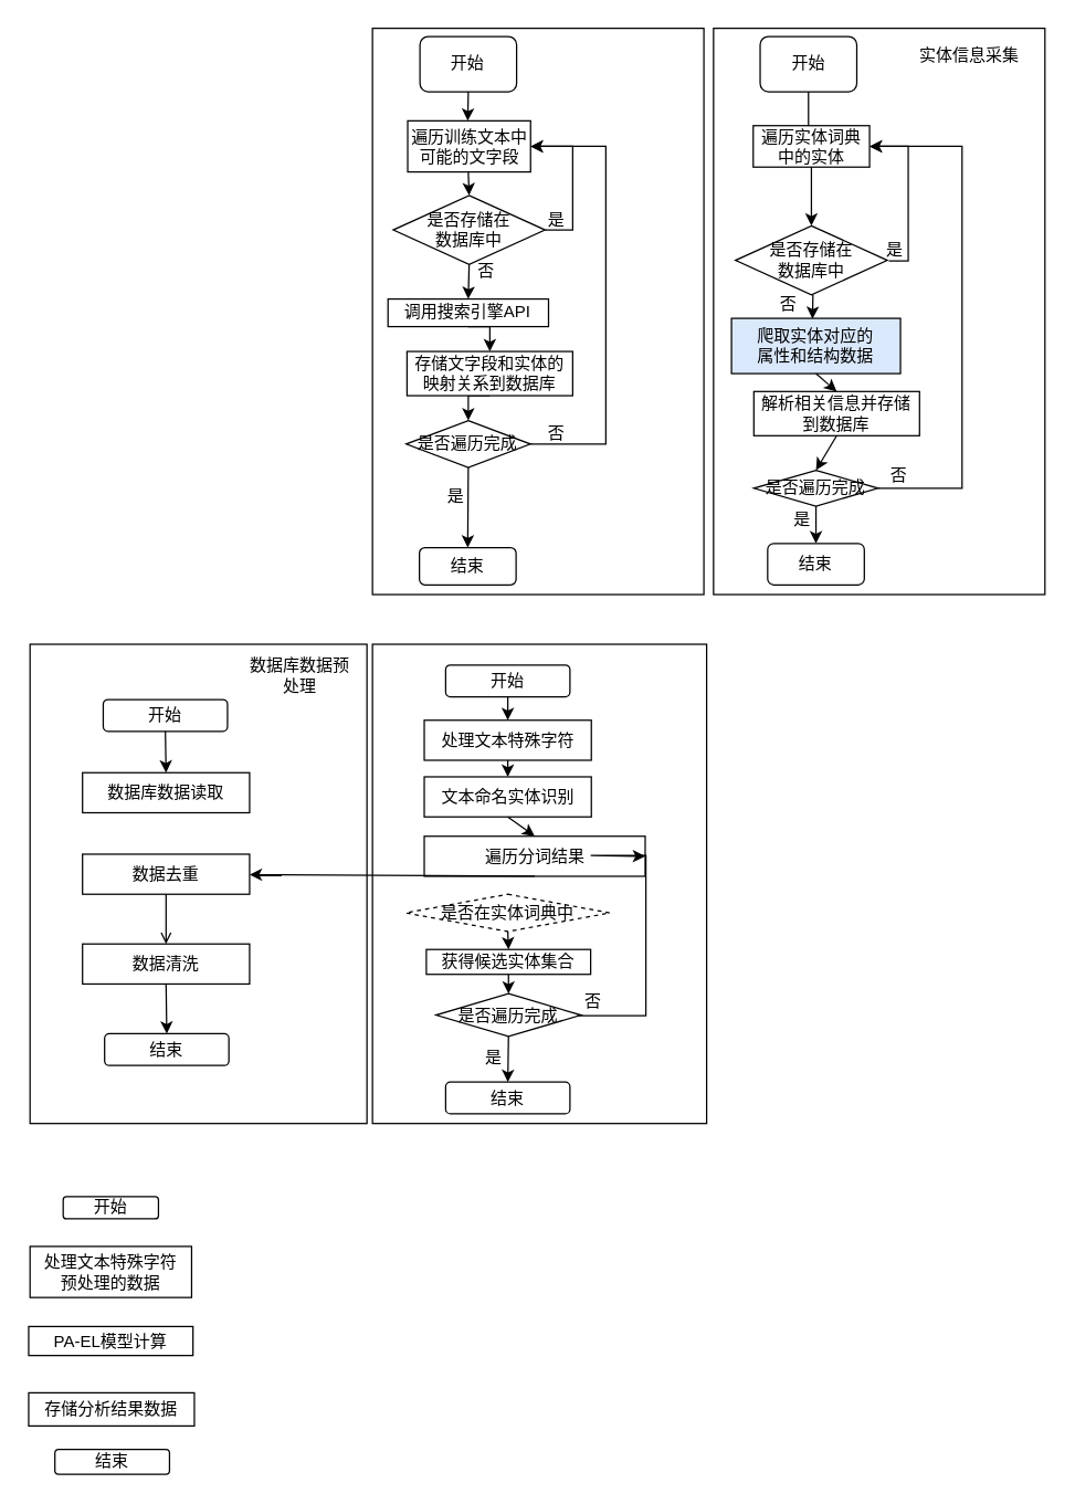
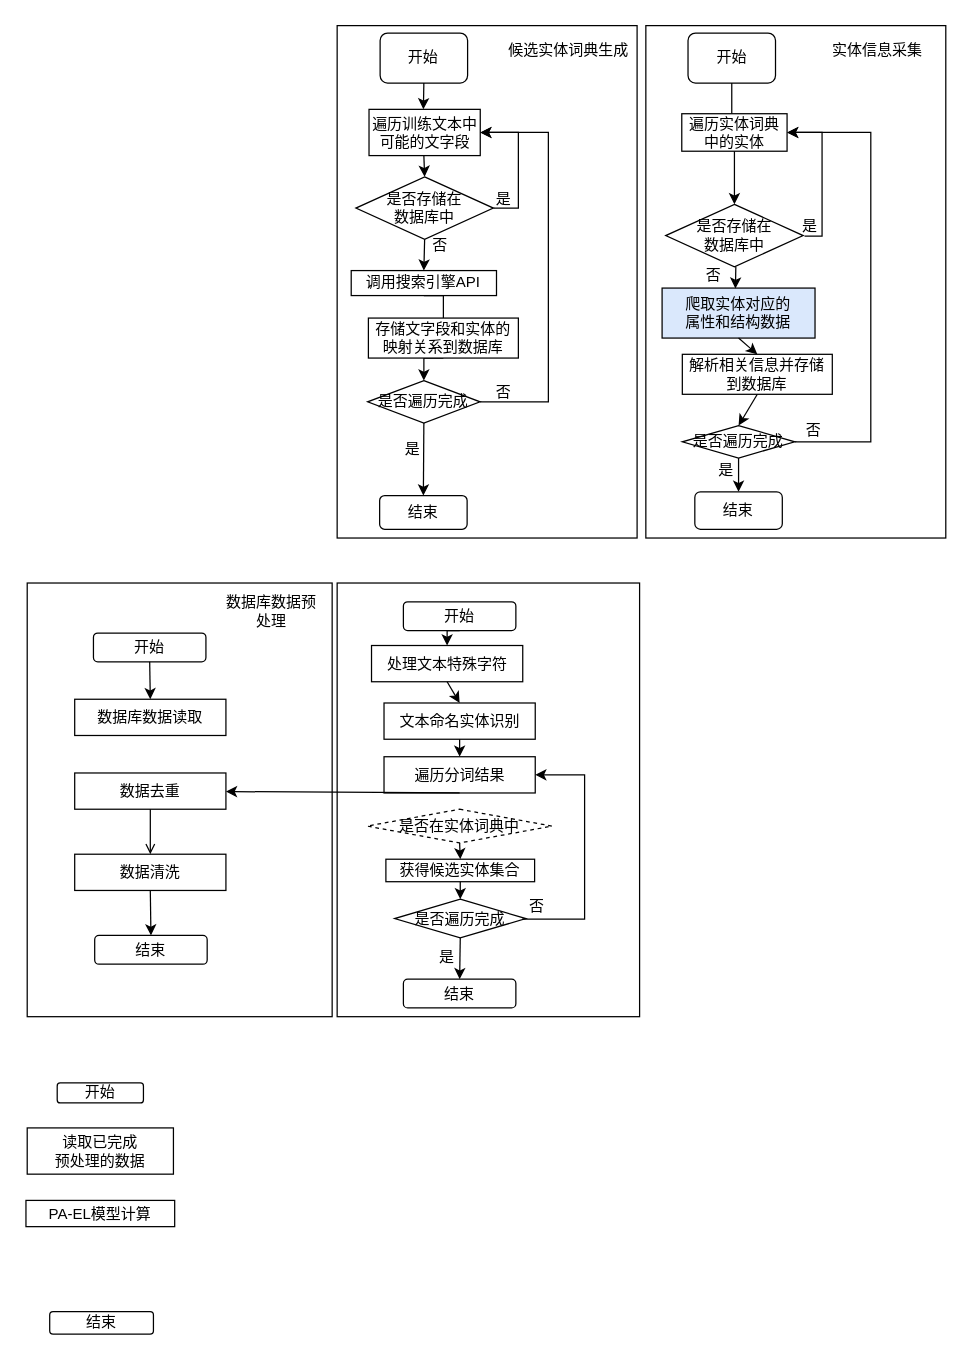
+ <mxCell id="7" value="候选实体词典生成" style="text;html=1;align=center;verticalAlign=middle;resizable=0;points=[];autosize=1;strokeColor=none;fillColor=none;" vertex="1" parent="1"><mxGeometry x="399" y="30" width="110" height="20" as="geometry" /></mxCell>
- <mxCell id="18" style="edgeStyle=orthogonalEdgeStyle;rounded=0;orthogonalLoop=1;jettySize=auto;html=1;exitX=0.5;exitY=1;exitDx=0;exitDy=0;entryX=0.5;entryY=0;entryDx=0;entryDy=0;" edge="1" parent="1" source="19" target="21"><mxGeometry relative="1" as="geometry" /></mxCell>
+ <mxCell id="18" style="edgeStyle=orthogonalEdgeStyle;rounded=0;orthogonalLoop=1;jettySize=auto;html=1;exitX=0.5;exitY=1;exitDx=0;exitDy=0;entryX=0.5;entryY=0;entryDx=0;entryDy=0;endArrow=none;" edge="1" parent="1" source="19" target="21"><mxGeometry relative="1" as="geometry" /></mxCell>
- <mxCell id="47" value="处理文本特殊字符" style="rounded=0;whiteSpace=wrap;html=1;" vertex="1" parent="1"><mxGeometry x="306.5" y="521" width="121" height="29" as="geometry" /></mxCell>
+ <mxCell id="47" value="处理文本特殊字符" style="rounded=0;whiteSpace=wrap;html=1;" vertex="1" parent="1"><mxGeometry x="296.5" y="516" width="121" height="29" as="geometry" /></mxCell>
- <mxCell id="52" value="遍历分词结果" style="rounded=0;whiteSpace=wrap;html=1;" vertex="1" parent="1"><mxGeometry x="306.5" y="605" width="160" height="29" as="geometry" /></mxCell>
+ <mxCell id="52" value="遍历分词结果" style="rounded=0;whiteSpace=wrap;html=1;" vertex="1" parent="1"><mxGeometry x="306.5" y="605" width="121" height="29" as="geometry" /></mxCell>
- <mxCell id="74" value="处理文本特殊字符&lt;br&gt;预处理的数据" style="rounded=0;whiteSpace=wrap;html=1;flipH=0;flipV=1;" vertex="1" parent="1"><mxGeometry x="21" y="902" width="117" height="37" as="geometry" /></mxCell>
+ <mxCell id="74" value="读取已完成&lt;br&gt;预处理的数据" style="rounded=0;whiteSpace=wrap;html=1;flipH=0;flipV=1;" vertex="1" parent="1"><mxGeometry x="21" y="902" width="117" height="37" as="geometry" /></mxCell>
- <mxCell id="76" value="存储分析结果数据" style="rounded=0;whiteSpace=wrap;html=1;flipH=0;flipV=1;" vertex="1" parent="1"><mxGeometry x="20" y="1008" width="120" height="24" as="geometry" /></mxCell>
